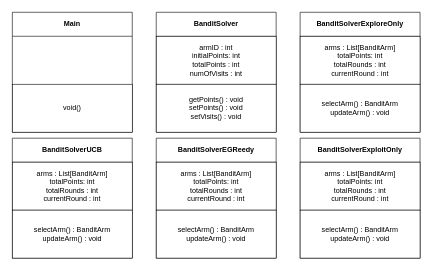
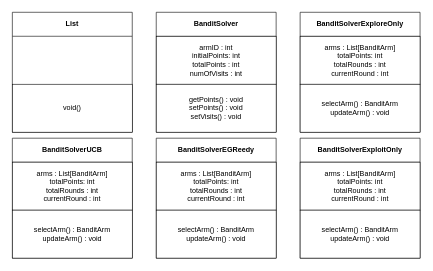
- <mxCell id="2" value="Main" style="swimlane;whiteSpace=wrap;html=1;startSize=40;" parent="1" vertex="1"><mxGeometry x="20" y="20" width="200" height="200" as="geometry" /></mxCell>
+ <mxCell id="2" value="List" style="swimlane;whiteSpace=wrap;html=1;startSize=40;" parent="1" vertex="1"><mxGeometry x="20" y="20" width="200" height="200" as="geometry" /></mxCell>
